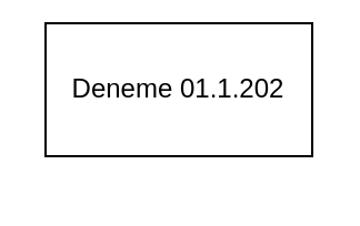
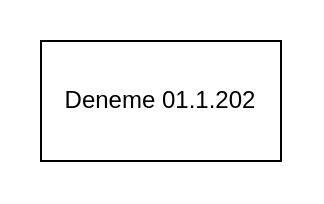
- <mxCell id="2" value="&lt;div&gt;Deneme 01.1.202&lt;/div&gt;" style="rounded=0;whiteSpace=wrap;html=1;" vertex="1" parent="1"><mxGeometry x="20" y="10" width="120" height="60" as="geometry" /></mxCell>
+ <mxCell id="2" value="&lt;div&gt;Deneme 01.1.202&lt;/div&gt;" style="rounded=0;whiteSpace=wrap;html=1;" vertex="1" parent="1"><mxGeometry x="20" y="20" width="120" height="60" as="geometry" /></mxCell>
